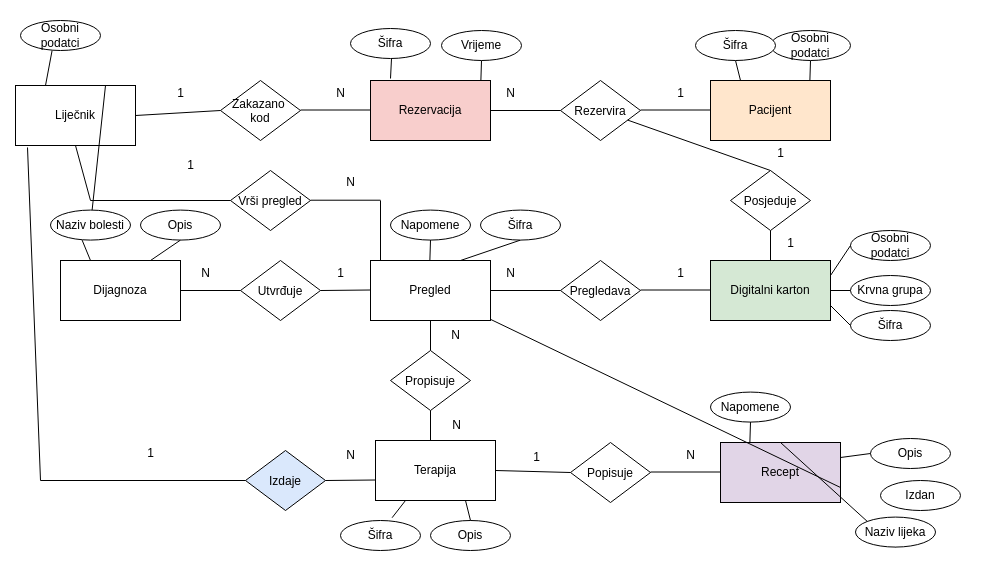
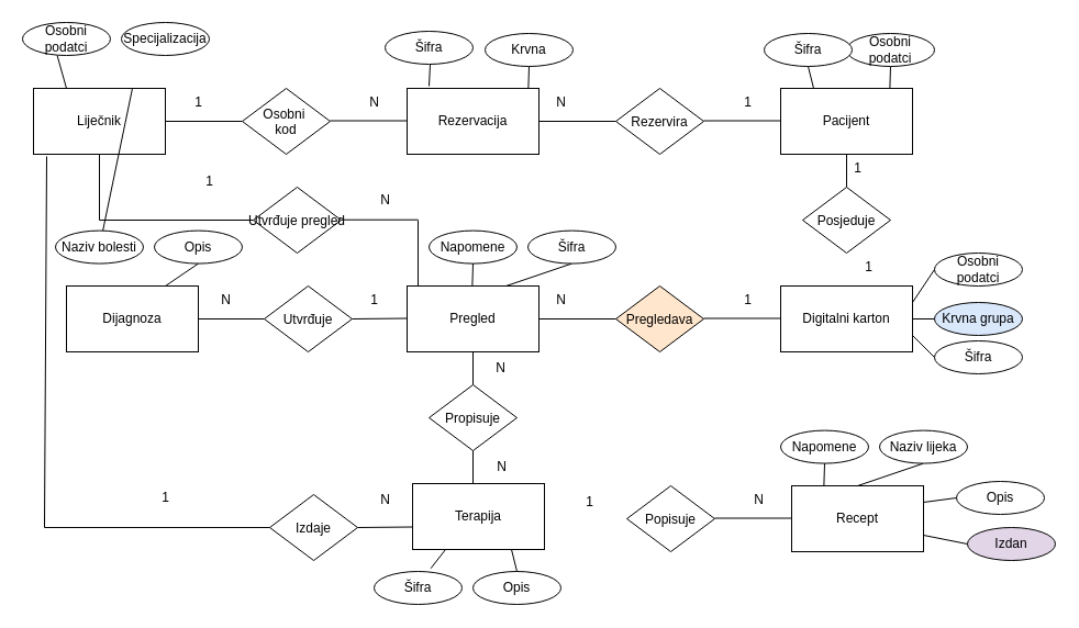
+ <mxCell id="4" value="Specijalizacija" style="ellipse;whiteSpace=wrap;html=1;" parent="1" vertex="1"><mxGeometry x="110" y="20" width="80" height="30" as="geometry" /></mxCell>
- <mxCell id="11" value="Vrijeme" style="ellipse;whiteSpace=wrap;html=1;" parent="1" vertex="1"><mxGeometry x="441" y="30" width="80" height="30" as="geometry" /></mxCell>
+ <mxCell id="11" value="Krvna" style="ellipse;whiteSpace=wrap;html=1;" parent="1" vertex="1"><mxGeometry x="441" y="30" width="80" height="30" as="geometry" /></mxCell>
- <mxCell id="7" value="Zakazano &#10;kod" style="rhombus;" parent="1" vertex="1"><mxGeometry x="220" y="80" width="80" height="60" as="geometry" /></mxCell>
+ <mxCell id="7" value="Osobni &#10;kod" style="rhombus;" parent="1" vertex="1"><mxGeometry x="220" y="80" width="80" height="60" as="geometry" /></mxCell>
- <mxCell id="6" value="Rezervacija" style="rounded=0;whiteSpace=wrap;html=1;fillColor=#f8cecc;" parent="1" vertex="1"><mxGeometry x="370" y="80" width="120" height="60" as="geometry" /></mxCell>
+ <mxCell id="6" value="Rezervacija" style="rounded=0;whiteSpace=wrap;html=1;" parent="1" vertex="1"><mxGeometry x="370" y="80" width="120" height="60" as="geometry" /></mxCell>
- <mxCell id="13" value="Pacijent" style="rounded=0;whiteSpace=wrap;html=1;fillColor=#ffe6cc;" parent="1" vertex="1"><mxGeometry x="710" y="80" width="120" height="60" as="geometry" /></mxCell>
+ <mxCell id="13" value="Pacijent" style="rounded=0;whiteSpace=wrap;html=1;" parent="1" vertex="1"><mxGeometry x="710" y="80" width="120" height="60" as="geometry" /></mxCell>
- <mxCell id="2" value="Liječnik" style="rounded=0;whiteSpace=wrap;html=1;" parent="1" vertex="1"><mxGeometry x="15" y="85" width="120" height="60" as="geometry" /></mxCell>
+ <mxCell id="2" value="Liječnik" style="rounded=0;whiteSpace=wrap;html=1;" parent="1" vertex="1"><mxGeometry x="30" y="80" width="120" height="60" as="geometry" /></mxCell>
- <mxCell id="24" value="" style="endArrow=none;html=1;rounded=0;exitX=0.5;exitY=0;exitDx=0;exitDy=0;" parent="1" source="23" target="14" edge="1"><mxGeometry width="50" height="50" relative="1" as="geometry"><mxPoint x="360" y="280" as="sourcePoint" /><mxPoint x="410" y="230" as="targetPoint" /></mxGeometry></mxCell>
+ <mxCell id="24" value="" style="endArrow=none;html=1;rounded=0;entryX=0.5;entryY=1;entryDx=0;entryDy=0;exitX=0.5;exitY=0;exitDx=0;exitDy=0;" parent="1" source="23" target="13" edge="1"><mxGeometry width="50" height="50" relative="1" as="geometry"><mxPoint x="360" y="280" as="sourcePoint" /><mxPoint x="410" y="230" as="targetPoint" /></mxGeometry></mxCell>
- <mxCell id="43" value="Vrši pregled" style="rhombus;" parent="1" vertex="1"><mxGeometry x="230" y="170" width="80" height="60" as="geometry" /></mxCell>
+ <mxCell id="43" value="Utvrđuje pregled" style="rhombus;" parent="1" vertex="1"><mxGeometry x="230" y="170" width="80" height="60" as="geometry" /></mxCell>
- <mxCell id="25" value="" style="endArrow=none;html=1;rounded=0;entryX=0.5;entryY=1;entryDx=0;entryDy=0;exitX=0.5;exitY=0;exitDx=0;exitDy=0;" parent="1" source="22" target="23" edge="1"><mxGeometry width="50" height="50" relative="1" as="geometry"><mxPoint x="360" y="280" as="sourcePoint" /><mxPoint x="410" y="230" as="targetPoint" /></mxGeometry></mxCell>
- <mxCell id="64" value="" style="endArrow=none;html=1;rounded=0;entryX=0.395;entryY=1;entryDx=0;entryDy=0;entryPerimeter=0;exitX=0.25;exitY=0;exitDx=0;exitDy=0;" parent="1" source="56" target="57" edge="1"><mxGeometry width="50" height="50" relative="1" as="geometry"><mxPoint x="-30" y="310" as="sourcePoint" /><mxPoint x="20" y="260" as="targetPoint" /></mxGeometry></mxCell>
- <mxCell id="38" value="Pregledava" style="rhombus;" parent="1" vertex="1"><mxGeometry x="560" y="260" width="80" height="60" as="geometry" /></mxCell>
+ <mxCell id="38" value="Pregledava" style="rhombus;fillColor=#ffe6cc;" parent="1" vertex="1"><mxGeometry x="560" y="260" width="80" height="60" as="geometry" /></mxCell>
- <mxCell id="22" value="Digitalni karton" style="rounded=0;whiteSpace=wrap;html=1;fillColor=#d5e8d4;" parent="1" vertex="1"><mxGeometry x="710" y="260" width="120" height="60" as="geometry" /></mxCell>
+ <mxCell id="22" value="Digitalni karton" style="rounded=0;whiteSpace=wrap;html=1;" parent="1" vertex="1"><mxGeometry x="710" y="260" width="120" height="60" as="geometry" /></mxCell>
- <mxCell id="30" value="Krvna grupa&lt;br&gt;" style="ellipse;whiteSpace=wrap;html=1;" parent="1" vertex="1"><mxGeometry x="850" y="275" width="80" height="30" as="geometry" /></mxCell>
+ <mxCell id="30" value="Krvna grupa&lt;br&gt;" style="ellipse;whiteSpace=wrap;html=1;fillColor=#dae8fc;" parent="1" vertex="1"><mxGeometry x="850" y="275" width="80" height="30" as="geometry" /></mxCell>
- <mxCell id="91" value="" style="endArrow=none;html=1;rounded=0;exitX=1;exitY=0.75;exitDx=0;exitDy=0;" parent="1" source="78" target="35" edge="1"><mxGeometry width="50" height="50" relative="1" as="geometry"><mxPoint x="410" y="340" as="sourcePoint" /><mxPoint x="460" y="290" as="targetPoint" /></mxGeometry></mxCell>
+ <mxCell id="91" value="" style="endArrow=none;html=1;rounded=0;entryX=0;entryY=0.5;entryDx=0;entryDy=0;exitX=1;exitY=0.75;exitDx=0;exitDy=0;" parent="1" source="78" target="90" edge="1"><mxGeometry width="50" height="50" relative="1" as="geometry"><mxPoint x="410" y="340" as="sourcePoint" /><mxPoint x="460" y="290" as="targetPoint" /></mxGeometry></mxCell>
- <mxCell id="82" value="" style="endArrow=none;html=1;rounded=0;entryX=0;entryY=0.5;entryDx=0;entryDy=0;exitX=1;exitY=0.5;exitDx=0;exitDy=0;" parent="1" source="70" target="79" edge="1"><mxGeometry width="50" height="50" relative="1" as="geometry"><mxPoint x="500" y="470" as="sourcePoint" /><mxPoint x="460" y="290" as="targetPoint" /></mxGeometry></mxCell>
- <mxCell id="78" value="Recept" style="rounded=0;whiteSpace=wrap;html=1;fillColor=#e1d5e7;" parent="1" vertex="1"><mxGeometry x="720" y="442" width="120" height="60" as="geometry" /></mxCell>
+ <mxCell id="78" value="Recept" style="rounded=0;whiteSpace=wrap;html=1;" parent="1" vertex="1"><mxGeometry x="720" y="442" width="120" height="60" as="geometry" /></mxCell>
- <mxCell id="73" value="Izdaje" style="rhombus;fillColor=#dae8fc;" parent="1" vertex="1"><mxGeometry x="245" y="450" width="80" height="60" as="geometry" /></mxCell>
+ <mxCell id="73" value="Izdaje" style="rhombus;" parent="1" vertex="1"><mxGeometry x="245" y="450" width="80" height="60" as="geometry" /></mxCell>
- <mxCell id="90" value="Izdan" style="ellipse;whiteSpace=wrap;html=1;" parent="1" vertex="1"><mxGeometry x="880" y="480" width="80" height="30" as="geometry" /></mxCell>
+ <mxCell id="90" value="Izdan" style="ellipse;whiteSpace=wrap;html=1;fillColor=#e1d5e7;" parent="1" vertex="1"><mxGeometry x="880" y="480" width="80" height="30" as="geometry" /></mxCell>
- <mxCell id="87" value="Naziv lijeka" style="ellipse;whiteSpace=wrap;html=1;" parent="1" vertex="1"><mxGeometry x="855" y="516.58" width="80" height="30" as="geometry" /></mxCell>
+ <mxCell id="87" value="Naziv lijeka" style="ellipse;whiteSpace=wrap;html=1;" parent="1" vertex="1"><mxGeometry x="800" y="391.58" width="80" height="30" as="geometry" /></mxCell>
